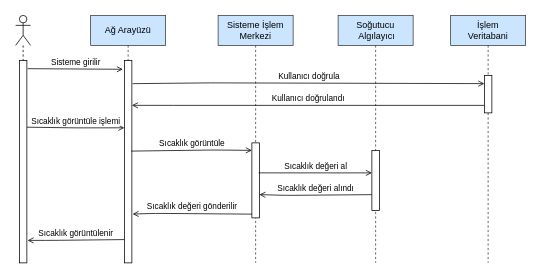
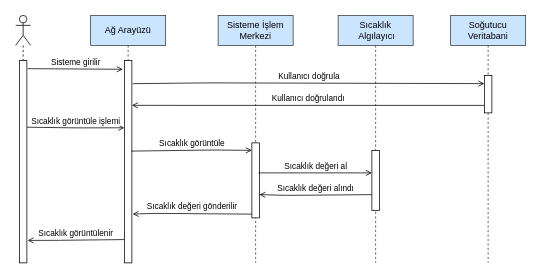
- <mxCell id="9" value="Soğutucu&lt;br&gt;&amp;nbsp;Algılayıcı" style="shape=umlLifeline;perimeter=lifelinePerimeter;whiteSpace=wrap;html=1;container=1;collapsible=0;recursiveResize=0;outlineConnect=0;fillColor=#cce5ff;strokeColor=#36393d;" parent="1" vertex="1"><mxGeometry x="450" y="20" width="100" height="330" as="geometry" /></mxCell>
+ <mxCell id="9" value="Sıcaklık&lt;br&gt;&amp;nbsp;Algılayıcı" style="shape=umlLifeline;perimeter=lifelinePerimeter;whiteSpace=wrap;html=1;container=1;collapsible=0;recursiveResize=0;outlineConnect=0;fillColor=#cce5ff;strokeColor=#36393d;" parent="1" vertex="1"><mxGeometry x="450" y="20" width="100" height="330" as="geometry" /></mxCell>
- <mxCell id="19" value="İşlem&lt;br&gt;Veritabani" style="shape=umlLifeline;perimeter=lifelinePerimeter;whiteSpace=wrap;html=1;container=1;collapsible=0;recursiveResize=0;outlineConnect=0;fillColor=#cce5ff;strokeColor=#36393d;" vertex="1" parent="1"><mxGeometry x="600" y="20" width="100" height="330" as="geometry" /></mxCell>
+ <mxCell id="19" value="Soğutucu&lt;br&gt;Veritabani" style="shape=umlLifeline;perimeter=lifelinePerimeter;whiteSpace=wrap;html=1;container=1;collapsible=0;recursiveResize=0;outlineConnect=0;fillColor=#cce5ff;strokeColor=#36393d;" vertex="1" parent="1"><mxGeometry x="600" y="20" width="100" height="330" as="geometry" /></mxCell>
